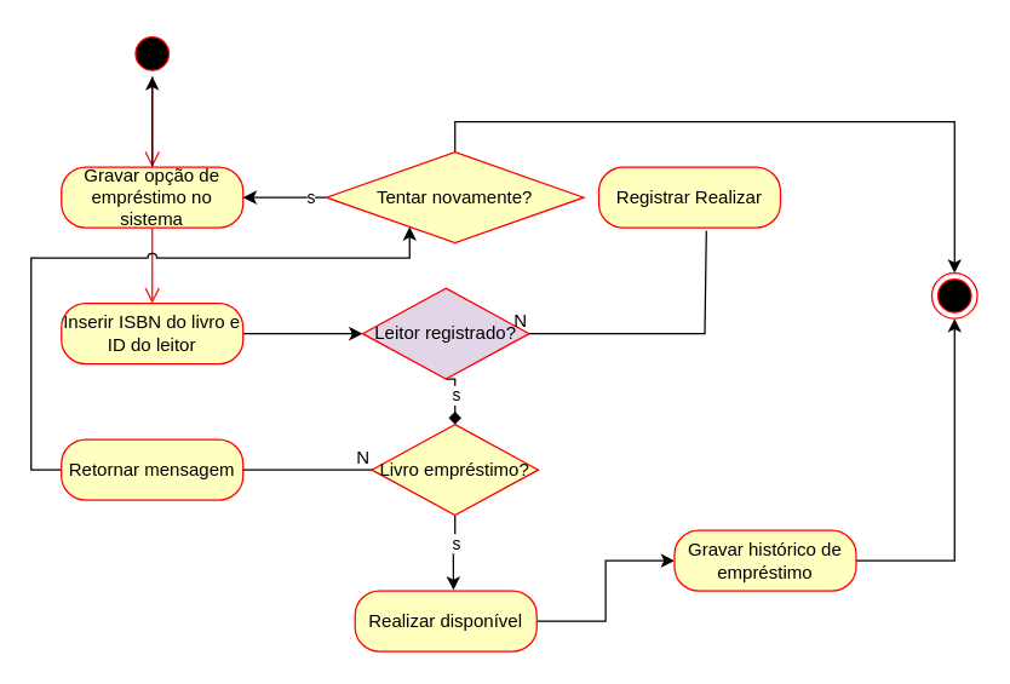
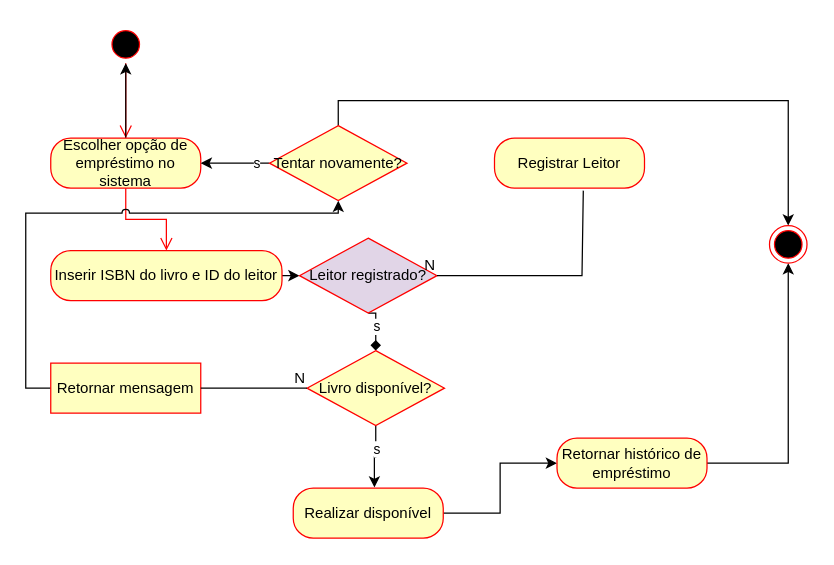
- <mxCell id="5" value="Gravar opção de empréstimo no sistema" style="rounded=1;whiteSpace=wrap;html=1;arcSize=40;fontColor=#000000;fillColor=#ffffc0;strokeColor=#ff0000;" vertex="1" parent="1"><mxGeometry x="40" y="110" width="120" height="40" as="geometry" /></mxCell>
+ <mxCell id="5" value="Escolher opção de empréstimo no sistema" style="rounded=1;whiteSpace=wrap;html=1;arcSize=40;fontColor=#000000;fillColor=#ffffc0;strokeColor=#ff0000;" vertex="1" parent="1"><mxGeometry x="40" y="110" width="120" height="40" as="geometry" /></mxCell>
- <mxCell id="12" value="Tentar novamente?" style="rhombus;whiteSpace=wrap;html=1;fontColor=#000000;fillColor=#ffffc0;strokeColor=#ff0000;" vertex="1" parent="1"><mxGeometry x="215" y="100" width="170" height="60" as="geometry" /></mxCell>
+ <mxCell id="12" value="Tentar novamente?" style="rhombus;whiteSpace=wrap;html=1;fontColor=#000000;fillColor=#ffffc0;strokeColor=#ff0000;" vertex="1" parent="1"><mxGeometry x="215" y="100" width="110" height="60" as="geometry" /></mxCell>
- <mxCell id="16" value="Registrar Realizar" style="rounded=1;whiteSpace=wrap;html=1;arcSize=40;fontColor=#000000;fillColor=#ffffc0;strokeColor=#ff0000;" vertex="1" parent="1"><mxGeometry x="395" y="110" width="120" height="40" as="geometry" /></mxCell>
+ <mxCell id="16" value="Registrar Leitor" style="rounded=1;whiteSpace=wrap;html=1;arcSize=40;fontColor=#000000;fillColor=#ffffc0;strokeColor=#ff0000;" vertex="1" parent="1"><mxGeometry x="395" y="110" width="120" height="40" as="geometry" /></mxCell>
- <mxCell id="8" value="Inserir ISBN do livro e ID do leitor" style="rounded=1;whiteSpace=wrap;html=1;arcSize=40;fontColor=#000000;fillColor=#ffffc0;strokeColor=#ff0000;" vertex="1" parent="1"><mxGeometry x="40" y="200" width="120" height="40" as="geometry" /></mxCell>
+ <mxCell id="8" value="Inserir ISBN do livro e ID do leitor" style="rounded=1;whiteSpace=wrap;html=1;arcSize=40;fontColor=#000000;fillColor=#ffffc0;strokeColor=#ff0000;" vertex="1" parent="1"><mxGeometry x="40" y="200" width="185" height="40" as="geometry" /></mxCell>
- <mxCell id="18" value="Retornar mensagem" style="rounded=1;whiteSpace=wrap;html=1;arcSize=40;fontColor=#000000;fillColor=#ffffc0;strokeColor=#ff0000;" vertex="1" parent="1"><mxGeometry x="40" y="290" width="120" height="40" as="geometry" /></mxCell>
+ <mxCell id="18" value="Retornar mensagem" style="whiteSpace=wrap;html=1;arcSize=40;fontColor=#000000;fillColor=#ffffc0;strokeColor=#ff0000;rounded=0;" vertex="1" parent="1"><mxGeometry x="40" y="290" width="120" height="40" as="geometry" /></mxCell>
- <mxCell id="21" value="Livro empréstimo?" style="rhombus;whiteSpace=wrap;html=1;fontColor=#000000;fillColor=#ffffc0;strokeColor=#ff0000;" vertex="1" parent="1"><mxGeometry x="245" y="280" width="110" height="60" as="geometry" /></mxCell>
+ <mxCell id="21" value="Livro disponível?" style="rhombus;whiteSpace=wrap;html=1;fontColor=#000000;fillColor=#ffffc0;strokeColor=#ff0000;" vertex="1" parent="1"><mxGeometry x="245" y="280" width="110" height="60" as="geometry" /></mxCell>
- <mxCell id="25" value="Gravar histórico de empréstimo" style="rounded=1;whiteSpace=wrap;html=1;arcSize=40;fontColor=#000000;fillColor=#ffffc0;strokeColor=#ff0000;" vertex="1" parent="1"><mxGeometry x="445" y="350" width="120" height="40" as="geometry" /></mxCell>
+ <mxCell id="25" value="Retornar histórico de empréstimo" style="rounded=1;whiteSpace=wrap;html=1;arcSize=40;fontColor=#000000;fillColor=#ffffc0;strokeColor=#ff0000;" vertex="1" parent="1"><mxGeometry x="445" y="350" width="120" height="40" as="geometry" /></mxCell>
